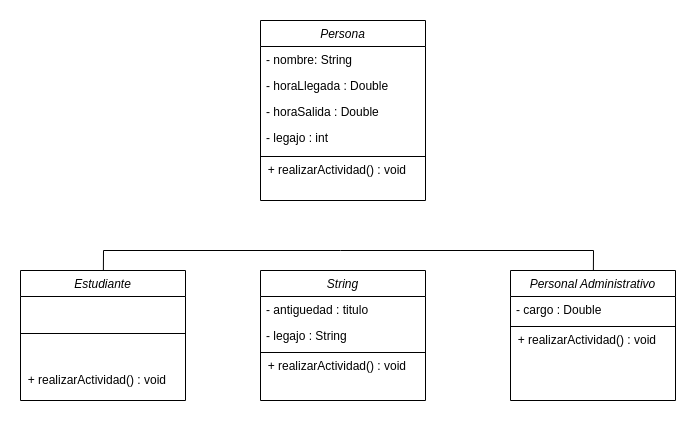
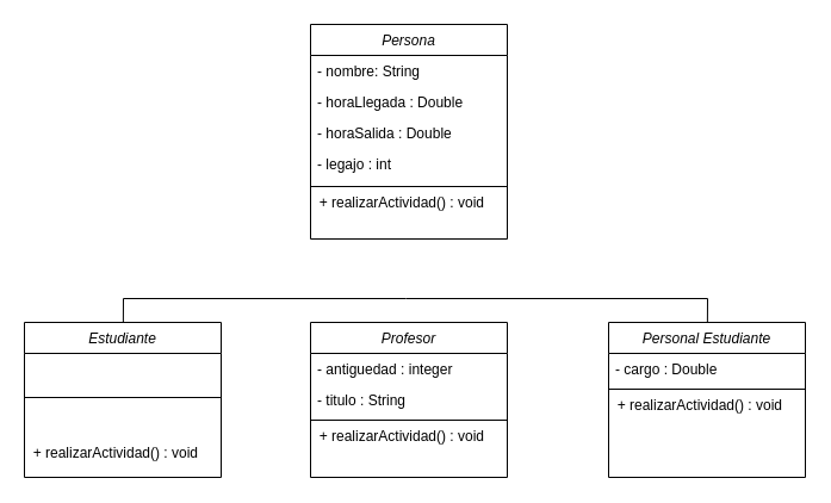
- <mxCell id="14" value="String" style="swimlane;fontStyle=2;align=center;verticalAlign=top;childLayout=stackLayout;horizontal=1;startSize=26;horizontalStack=0;resizeParent=1;resizeLast=0;collapsible=1;marginBottom=0;rounded=0;shadow=0;strokeWidth=1;" vertex="1" parent="1"><mxGeometry x="260" y="270" width="165" height="130" as="geometry"><mxRectangle x="230" y="140" width="160" height="26" as="alternateBounds" /></mxGeometry></mxCell>
+ <mxCell id="14" value="Profesor" style="swimlane;fontStyle=2;align=center;verticalAlign=top;childLayout=stackLayout;horizontal=1;startSize=26;horizontalStack=0;resizeParent=1;resizeLast=0;collapsible=1;marginBottom=0;rounded=0;shadow=0;strokeWidth=1;" vertex="1" parent="1"><mxGeometry x="260" y="270" width="165" height="130" as="geometry"><mxRectangle x="230" y="140" width="160" height="26" as="alternateBounds" /></mxGeometry></mxCell>
- <mxCell id="20" value="Personal Administrativo&#10;" style="swimlane;fontStyle=2;align=center;verticalAlign=top;childLayout=stackLayout;horizontal=1;startSize=26;horizontalStack=0;resizeParent=1;resizeLast=0;collapsible=1;marginBottom=0;rounded=0;shadow=0;strokeWidth=1;" vertex="1" parent="1"><mxGeometry x="510" y="270" width="165" height="130" as="geometry"><mxRectangle x="230" y="140" width="160" height="26" as="alternateBounds" /></mxGeometry></mxCell>
+ <mxCell id="20" value="Personal Estudiante&#10;" style="swimlane;fontStyle=2;align=center;verticalAlign=top;childLayout=stackLayout;horizontal=1;startSize=26;horizontalStack=0;resizeParent=1;resizeLast=0;collapsible=1;marginBottom=0;rounded=0;shadow=0;strokeWidth=1;" vertex="1" parent="1"><mxGeometry x="510" y="270" width="165" height="130" as="geometry"><mxRectangle x="230" y="140" width="160" height="26" as="alternateBounds" /></mxGeometry></mxCell>
- <mxCell id="15" value="- antiguedad : titulo" style="text;align=left;verticalAlign=top;spacingLeft=4;spacingRight=4;overflow=hidden;rotatable=0;points=[[0,0.5],[1,0.5]];portConstraint=eastwest;rounded=0;shadow=0;html=0;" vertex="1" parent="14"><mxGeometry y="26" width="165" height="26" as="geometry" /></mxCell>
+ <mxCell id="15" value="- antiguedad : integer" style="text;align=left;verticalAlign=top;spacingLeft=4;spacingRight=4;overflow=hidden;rotatable=0;points=[[0,0.5],[1,0.5]];portConstraint=eastwest;rounded=0;shadow=0;html=0;" vertex="1" parent="14"><mxGeometry y="26" width="165" height="26" as="geometry" /></mxCell>
- <mxCell id="16" value="- legajo : String" style="text;align=left;verticalAlign=top;spacingLeft=4;spacingRight=4;overflow=hidden;rotatable=0;points=[[0,0.5],[1,0.5]];portConstraint=eastwest;rounded=0;shadow=0;html=0;" vertex="1" parent="14"><mxGeometry y="52" width="165" height="26" as="geometry" /></mxCell>
+ <mxCell id="16" value="- titulo : String" style="text;align=left;verticalAlign=top;spacingLeft=4;spacingRight=4;overflow=hidden;rotatable=0;points=[[0,0.5],[1,0.5]];portConstraint=eastwest;rounded=0;shadow=0;html=0;" vertex="1" parent="14"><mxGeometry y="52" width="165" height="26" as="geometry" /></mxCell>
